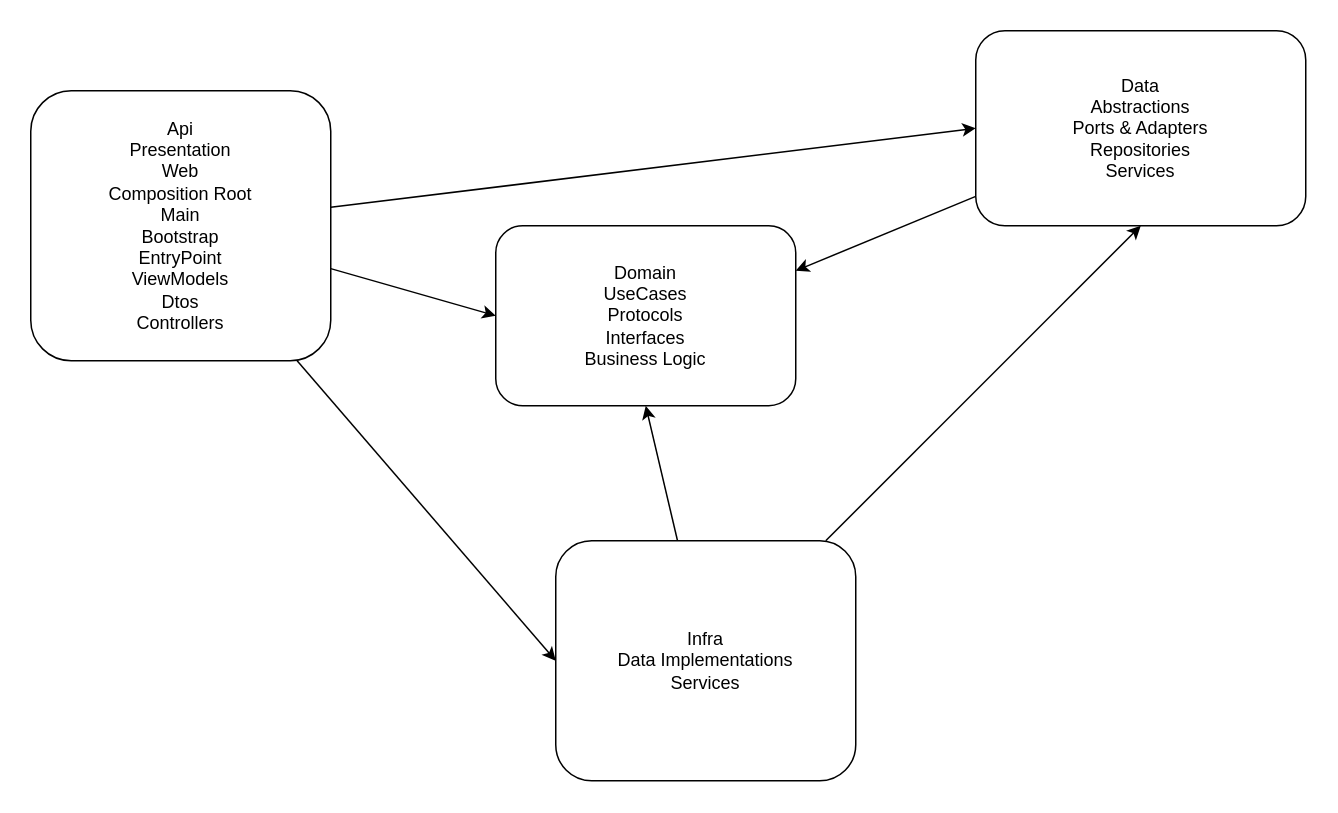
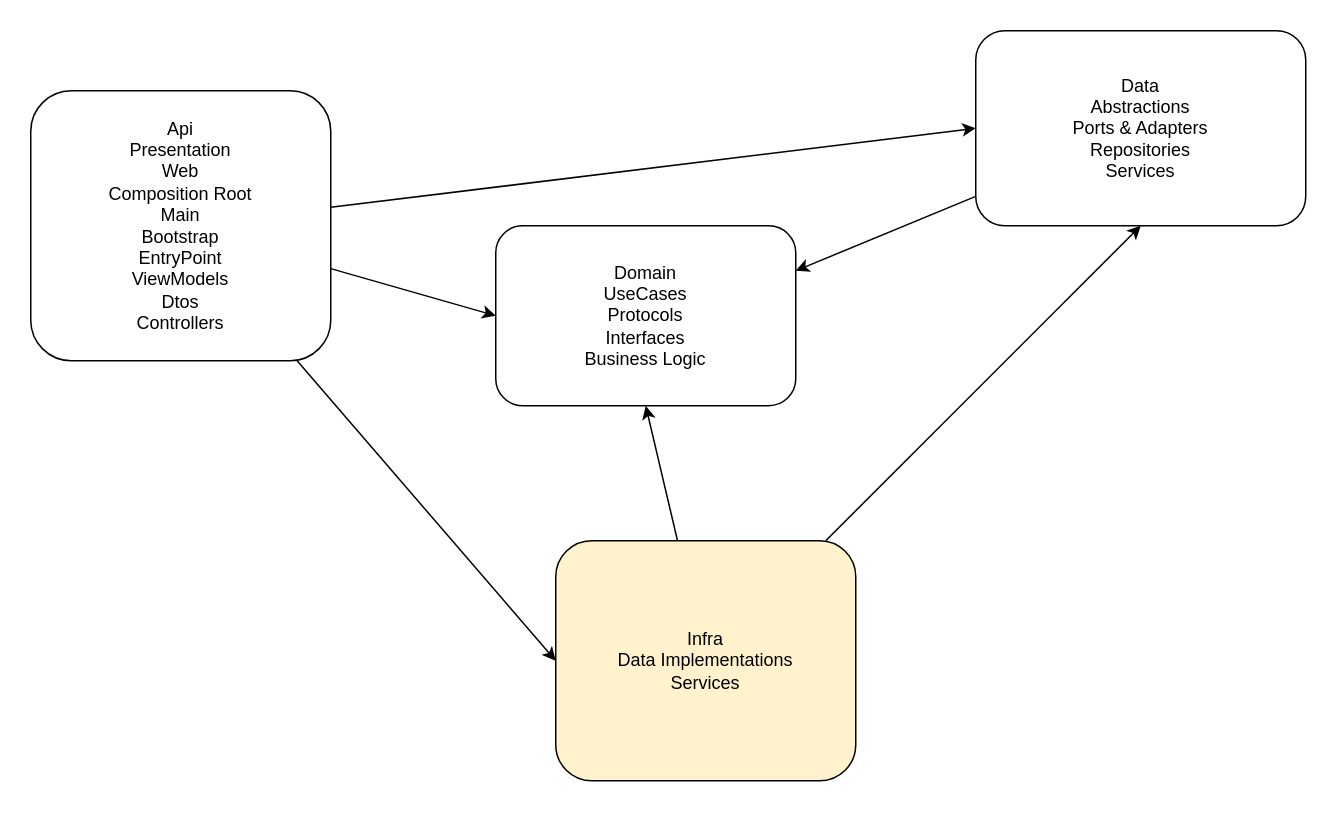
- <mxCell id="11" value="Infra&lt;br&gt;Data Implementations&lt;br&gt;Services" style="rounded=1;whiteSpace=wrap;html=1;" vertex="1" parent="1"><mxGeometry x="370" y="360" width="200" height="160" as="geometry" /></mxCell>
+ <mxCell id="11" value="Infra&lt;br&gt;Data Implementations&lt;br&gt;Services" style="rounded=1;whiteSpace=wrap;html=1;fillColor=#fff2cc;" vertex="1" parent="1"><mxGeometry x="370" y="360" width="200" height="160" as="geometry" /></mxCell>
